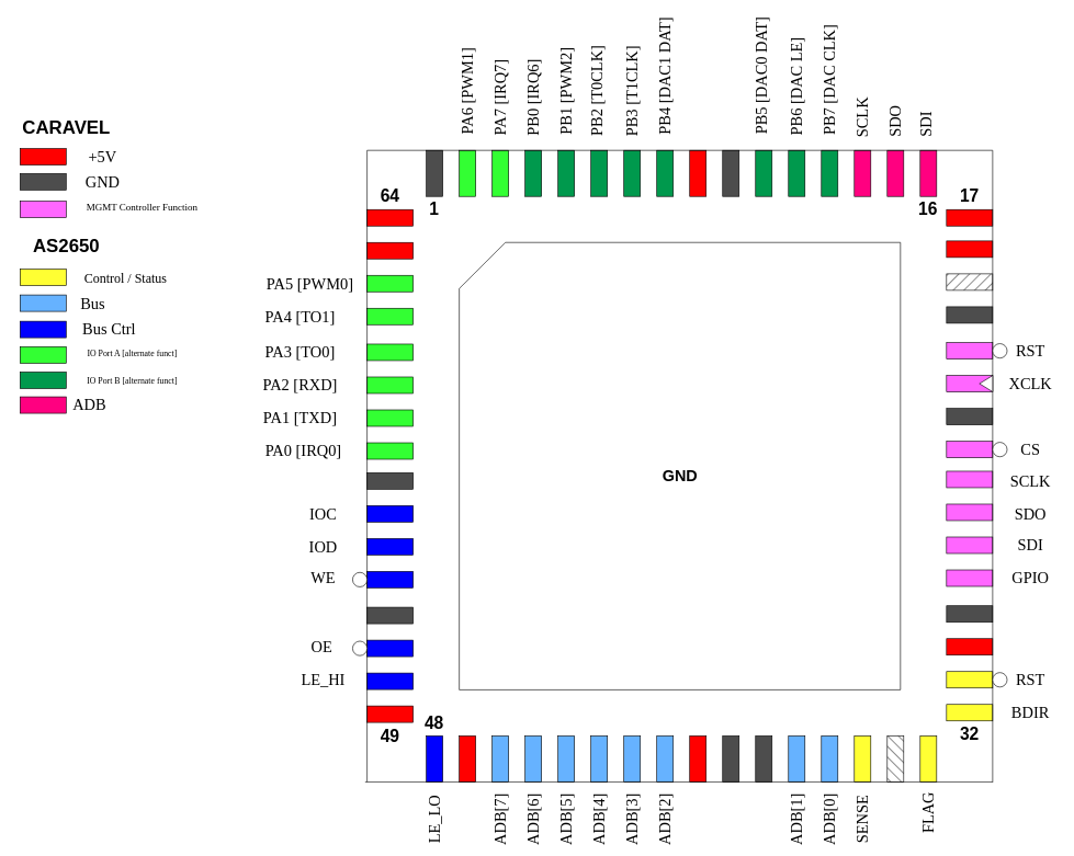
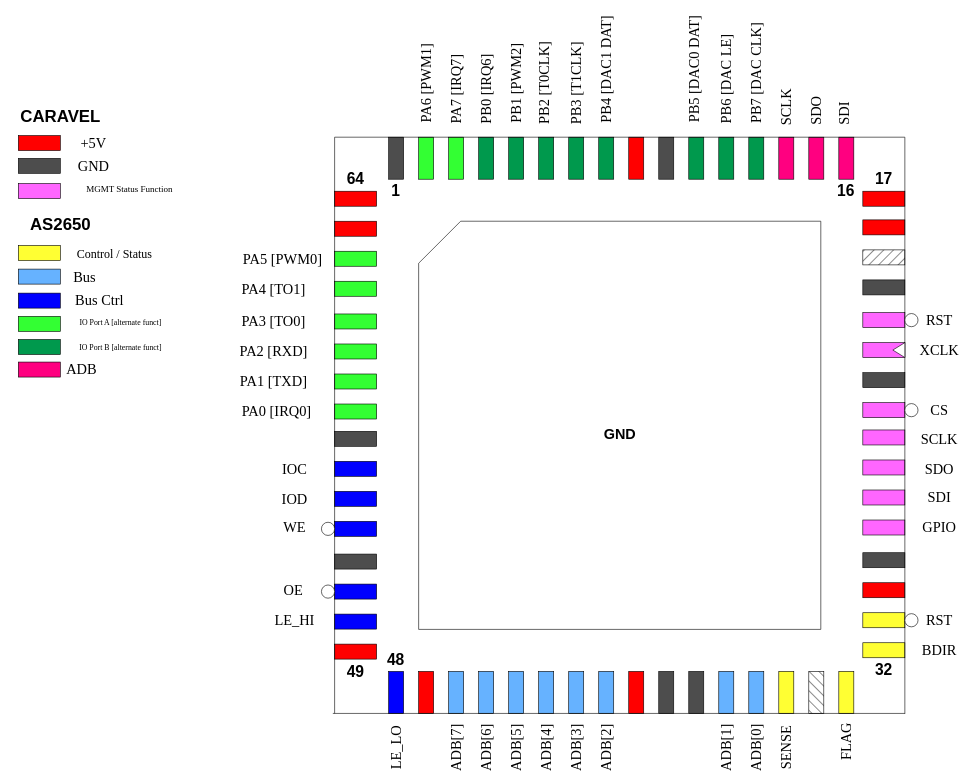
- <mxCell id="98" value="&lt;div style=&quot;font-size: 23px;&quot;&gt;&lt;font style=&quot;font-size: 15px;&quot;&gt;MGMT Controller Function&lt;/font&gt;&lt;/div&gt;" style="text;html=1;align=center;verticalAlign=middle;resizable=0;points=[];autosize=1;strokeColor=none;fillColor=none;fontFamily=Tahoma;" vertex="1" parent="1"><mxGeometry x="100" y="217.25" width="230" height="40" as="geometry" /></mxCell>
+ <mxCell id="98" value="&lt;div style=&quot;font-size: 23px;&quot;&gt;&lt;font style=&quot;font-size: 15px;&quot;&gt;MGMT Status Function&lt;/font&gt;&lt;/div&gt;" style="text;html=1;align=center;verticalAlign=middle;resizable=0;points=[];autosize=1;strokeColor=none;fillColor=none;fontFamily=Tahoma;" vertex="1" parent="1"><mxGeometry x="100" y="217.25" width="230" height="40" as="geometry" /></mxCell>
